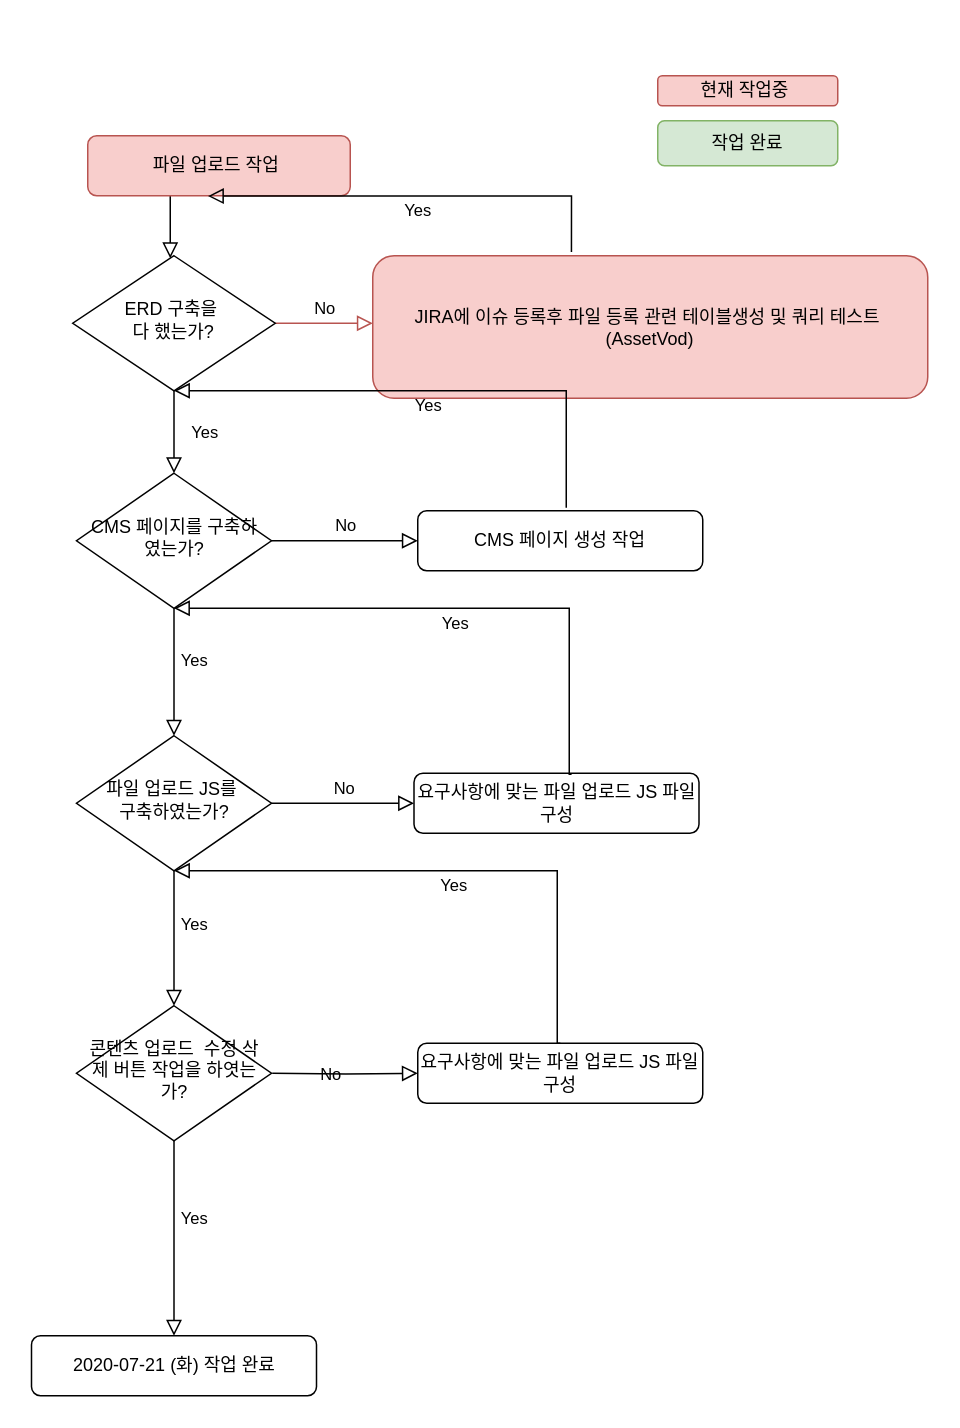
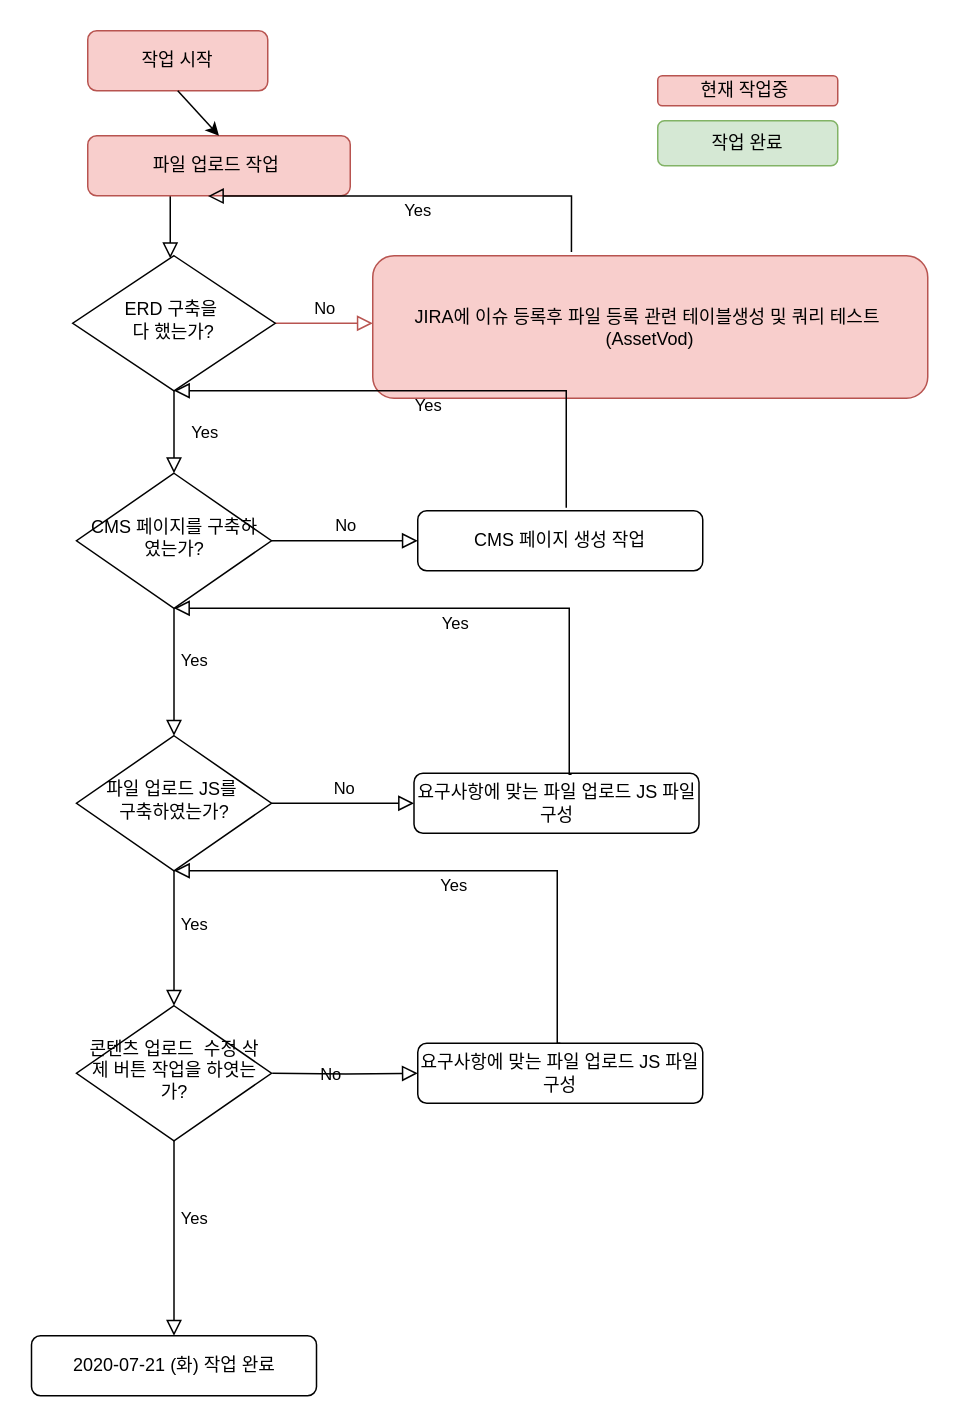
+ <mxCell id="25" value="작업 시작" style="rounded=1;whiteSpace=wrap;html=1;fontSize=12;glass=0;strokeWidth=1;shadow=0;fillColor=#f8cecc;strokeColor=#b85450;" vertex="1" parent="1"><mxGeometry x="58" y="20" width="120" height="40" as="geometry" /></mxCell>
+ <mxCell id="26" value="" style="endArrow=classic;html=1;exitX=0.5;exitY=1;exitDx=0;exitDy=0;entryX=0.5;entryY=0;entryDx=0;entryDy=0;" edge="1" parent="1" source="25" target="3"><mxGeometry width="50" height="50" relative="1" as="geometry"><mxPoint x="268" y="120" as="sourcePoint" /><mxPoint x="318" y="70" as="targetPoint" /></mxGeometry></mxCell>
